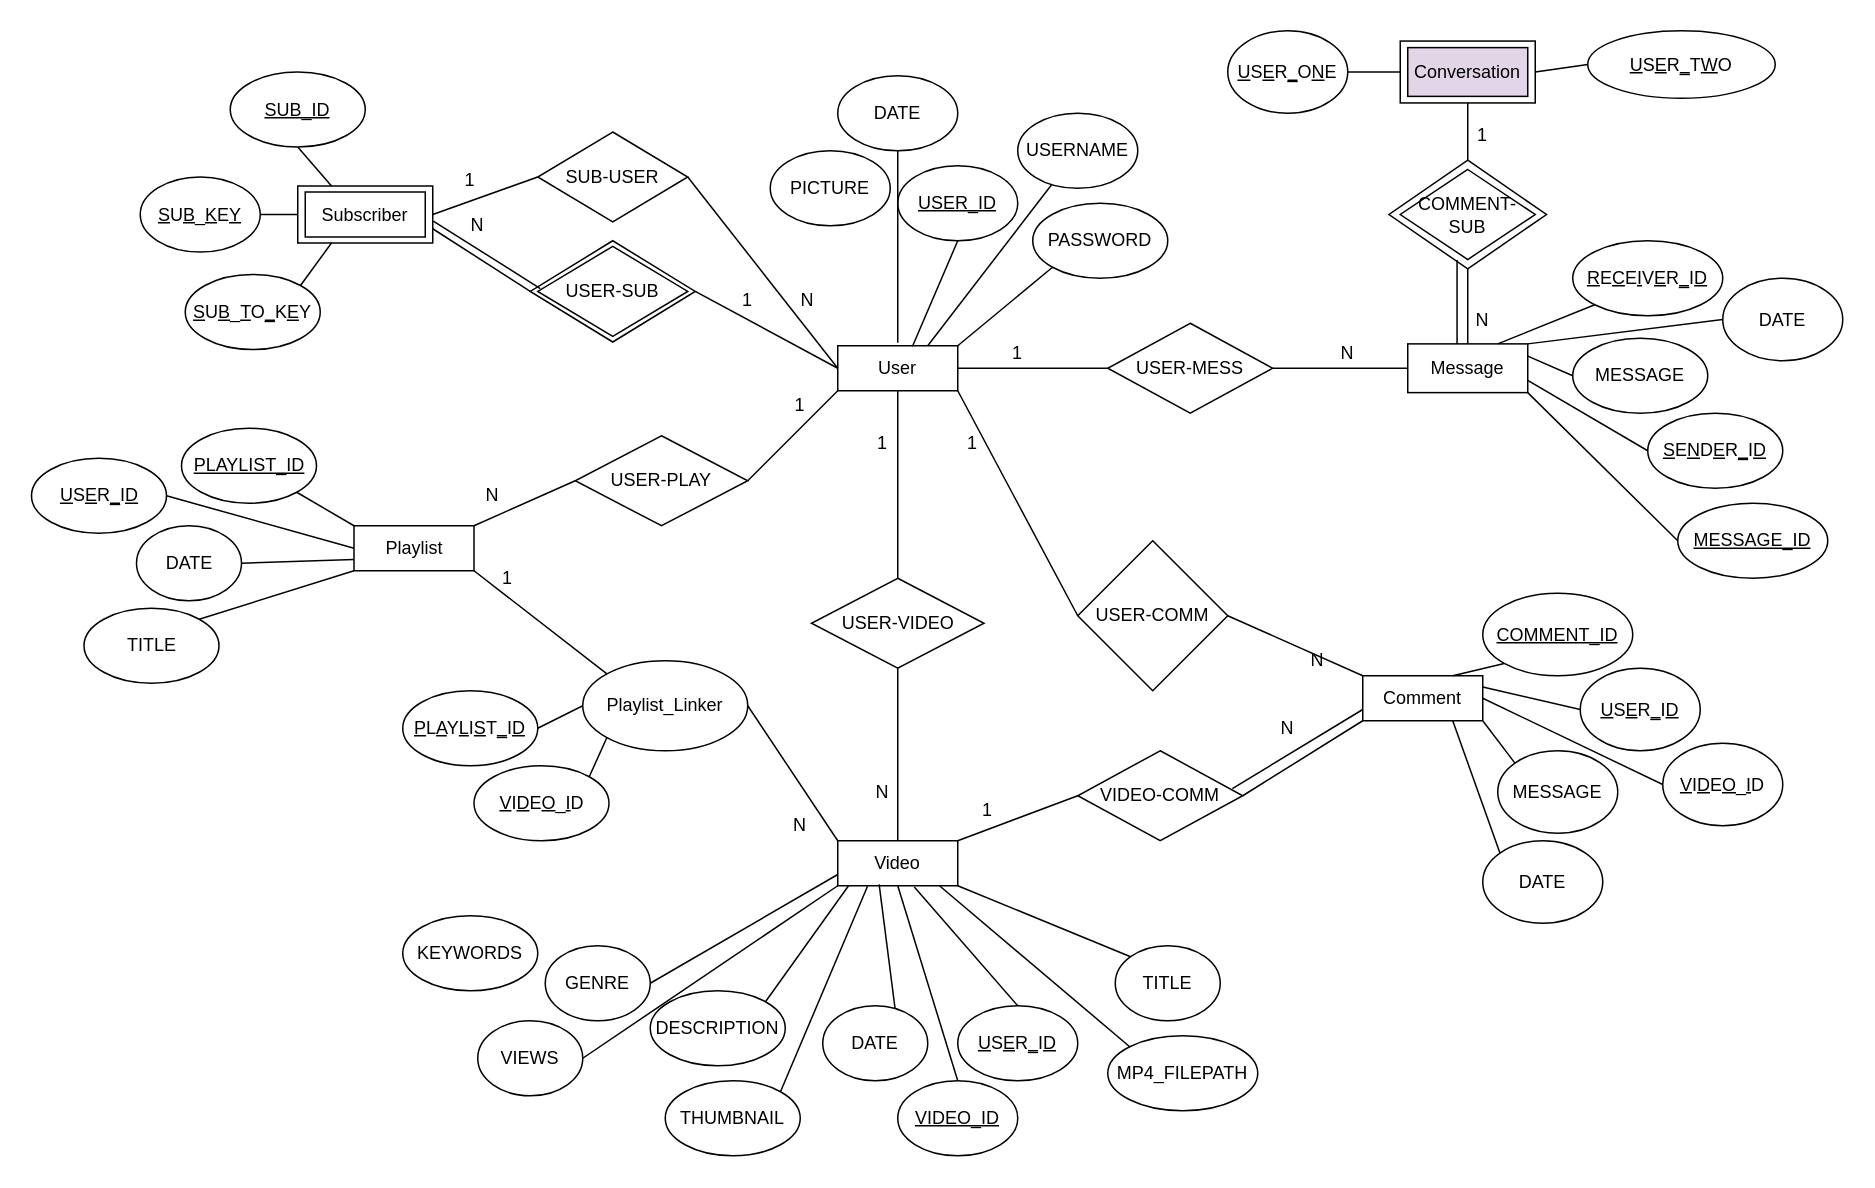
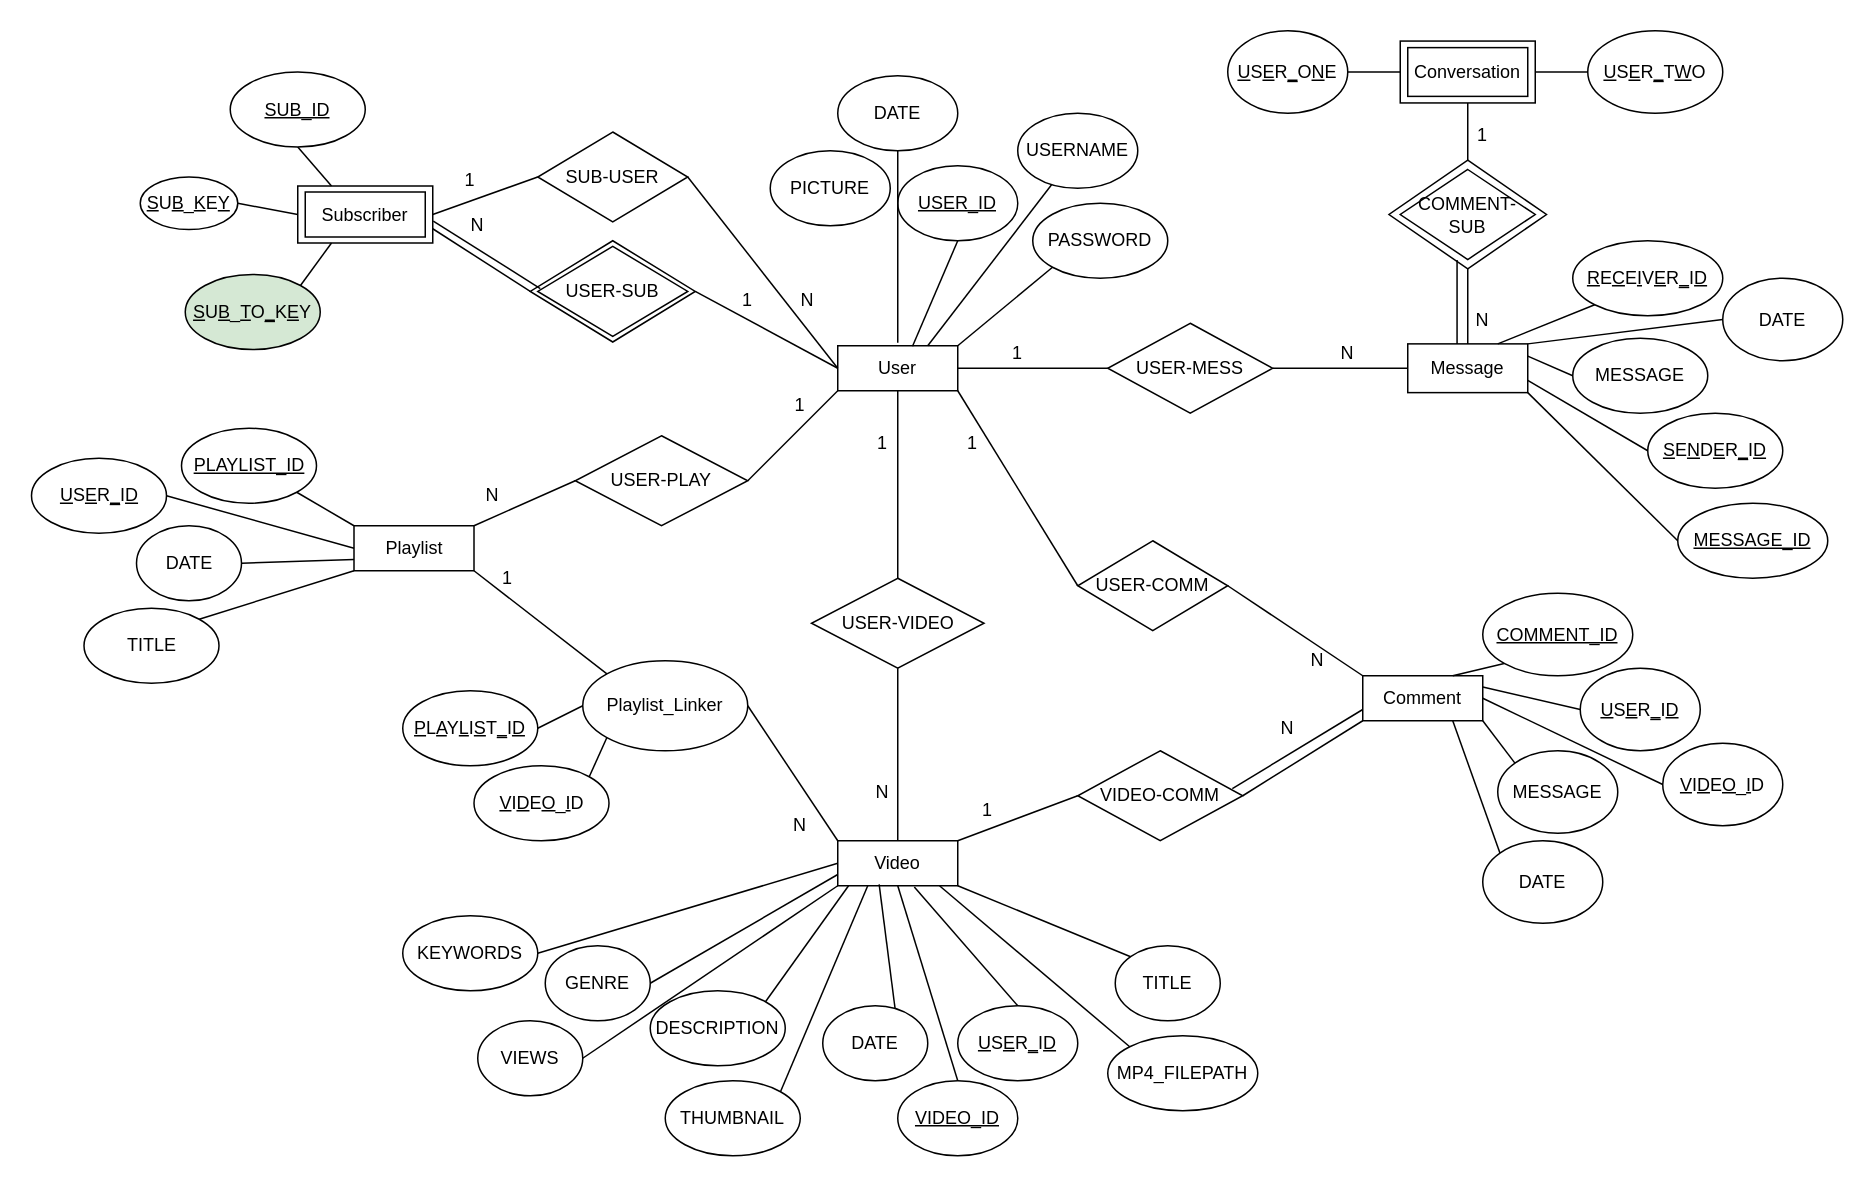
- <mxCell id="84" value="&lt;u&gt;U&lt;/u&gt;S&lt;u&gt;E&lt;/u&gt;R&lt;u&gt;_&lt;/u&gt;T&lt;u&gt;W&lt;/u&gt;O" style="ellipse;whiteSpace=wrap;html=1;" parent="1" vertex="1"><mxGeometry x="1058" y="20" width="125" height="45" as="geometry" /></mxCell>
+ <mxCell id="84" value="&lt;u&gt;U&lt;/u&gt;S&lt;u&gt;E&lt;/u&gt;R&lt;u&gt;_&lt;/u&gt;T&lt;u&gt;W&lt;/u&gt;O" style="ellipse;whiteSpace=wrap;html=1;" parent="1" vertex="1"><mxGeometry x="1058" y="20" width="90" height="55" as="geometry" /></mxCell>
- <mxCell id="79" value="Conversation" style="rounded=0;whiteSpace=wrap;html=1;fillColor=#e1d5e7;" parent="1" vertex="1"><mxGeometry x="938" y="31.25" width="80" height="32.5" as="geometry" /></mxCell>
+ <mxCell id="79" value="Conversation" style="rounded=0;whiteSpace=wrap;html=1;" parent="1" vertex="1"><mxGeometry x="938" y="31.25" width="80" height="32.5" as="geometry" /></mxCell>
- <mxCell id="56" value="&lt;u&gt;S&lt;/u&gt;U&lt;u&gt;B&lt;/u&gt;_&lt;u&gt;K&lt;/u&gt;E&lt;u&gt;Y&lt;/u&gt;" style="ellipse;whiteSpace=wrap;html=1;" parent="1" vertex="1"><mxGeometry x="93" y="117.5" width="80" height="50" as="geometry" /></mxCell>
+ <mxCell id="56" value="&lt;u&gt;S&lt;/u&gt;U&lt;u&gt;B&lt;/u&gt;_&lt;u&gt;K&lt;/u&gt;E&lt;u&gt;Y&lt;/u&gt;" style="ellipse;whiteSpace=wrap;html=1;" parent="1" vertex="1"><mxGeometry x="93" y="117.5" width="65" height="35" as="geometry" /></mxCell>
- <mxCell id="58" value="&lt;u&gt;S&lt;/u&gt;U&lt;u&gt;B&lt;/u&gt;_&lt;u&gt;T&lt;/u&gt;O&lt;u&gt;_&lt;/u&gt;K&lt;u&gt;E&lt;/u&gt;Y" style="ellipse;whiteSpace=wrap;html=1;" parent="1" vertex="1"><mxGeometry x="123" y="182.5" width="90" height="50" as="geometry" /></mxCell>
+ <mxCell id="58" value="&lt;u&gt;S&lt;/u&gt;U&lt;u&gt;B&lt;/u&gt;_&lt;u&gt;T&lt;/u&gt;O&lt;u&gt;_&lt;/u&gt;K&lt;u&gt;E&lt;/u&gt;Y" style="ellipse;whiteSpace=wrap;html=1;fillColor=#d5e8d4;" parent="1" vertex="1"><mxGeometry x="123" y="182.5" width="90" height="50" as="geometry" /></mxCell>
- <mxCell id="86" value="USER-COMM" style="rhombus;whiteSpace=wrap;html=1;" parent="1" vertex="1"><mxGeometry x="718" y="360" width="100" height="100" as="geometry" /></mxCell>
+ <mxCell id="86" value="USER-COMM" style="rhombus;whiteSpace=wrap;html=1;" parent="1" vertex="1"><mxGeometry x="718" y="360" width="100" height="60" as="geometry" /></mxCell>
+ <mxCell id="41" value="" style="endArrow=none;html=1;exitX=1;exitY=0.5;exitDx=0;exitDy=0;entryX=0;entryY=0.5;entryDx=0;entryDy=0;" parent="1" source="38" target="20" edge="1"><mxGeometry width="50" height="50" relative="1" as="geometry"><mxPoint x="348" y="585" as="sourcePoint" /><mxPoint x="548" y="575" as="targetPoint" /></mxGeometry></mxCell>
